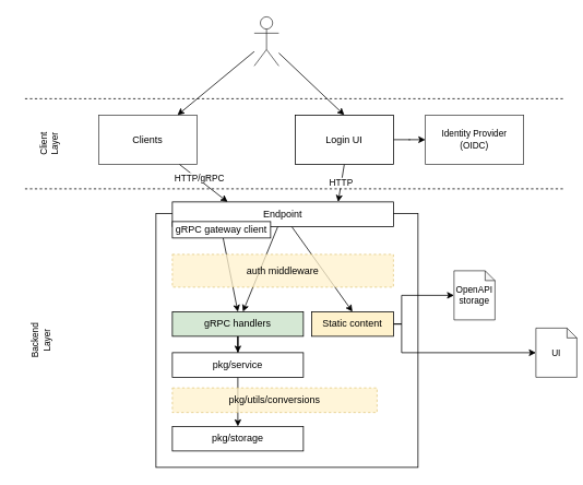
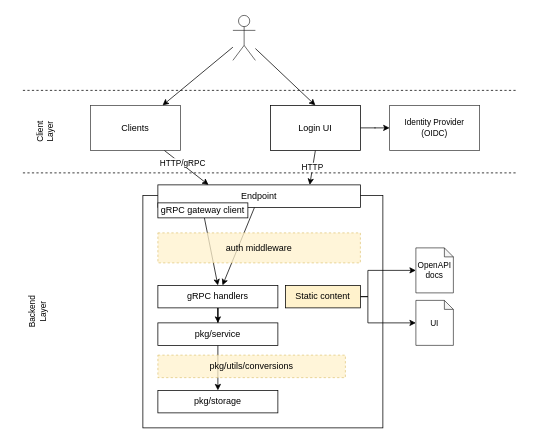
- <mxCell id="9" style="edgeStyle=none;rounded=0;orthogonalLoop=1;jettySize=auto;html=1;entryX=0.5;entryY=0;entryDx=0;entryDy=0;" parent="1" source="10" target="16" edge="1"><mxGeometry relative="1" as="geometry" /></mxCell>
- <mxCell id="25" value="OpenAPI storage" style="shape=note;whiteSpace=wrap;html=1;backgroundOutline=1;darkOpacity=0.05;gradientColor=none;opacity=75;size=12;fontSize=11;" parent="1" vertex="1"><mxGeometry x="554" y="330" width="50" height="60" as="geometry" /></mxCell>
+ <mxCell id="25" value="OpenAPI docs" style="shape=note;whiteSpace=wrap;html=1;backgroundOutline=1;darkOpacity=0.05;gradientColor=none;opacity=75;size=12;fontSize=11;" parent="1" vertex="1"><mxGeometry x="554" y="330" width="50" height="60" as="geometry" /></mxCell>
- <mxCell id="7" value="gRPC handlers" style="rounded=0;whiteSpace=wrap;html=1;fillColor=#d5e8d4;" parent="1" vertex="1"><mxGeometry x="210" y="380" width="160" height="30" as="geometry" /></mxCell>
+ <mxCell id="7" value="gRPC handlers" style="rounded=0;whiteSpace=wrap;html=1;" parent="1" vertex="1"><mxGeometry x="210" y="380" width="160" height="30" as="geometry" /></mxCell>
- <mxCell id="26" value="UI" style="shape=note;whiteSpace=wrap;html=1;backgroundOutline=1;darkOpacity=0.05;gradientColor=none;opacity=75;size=12;fontSize=11;" parent="1" vertex="1"><mxGeometry x="654" y="400" width="50" height="60" as="geometry" /></mxCell>
+ <mxCell id="26" value="UI" style="shape=note;whiteSpace=wrap;html=1;backgroundOutline=1;darkOpacity=0.05;gradientColor=none;opacity=75;size=12;fontSize=11;" parent="1" vertex="1"><mxGeometry x="554" y="400" width="50" height="60" as="geometry" /></mxCell>
